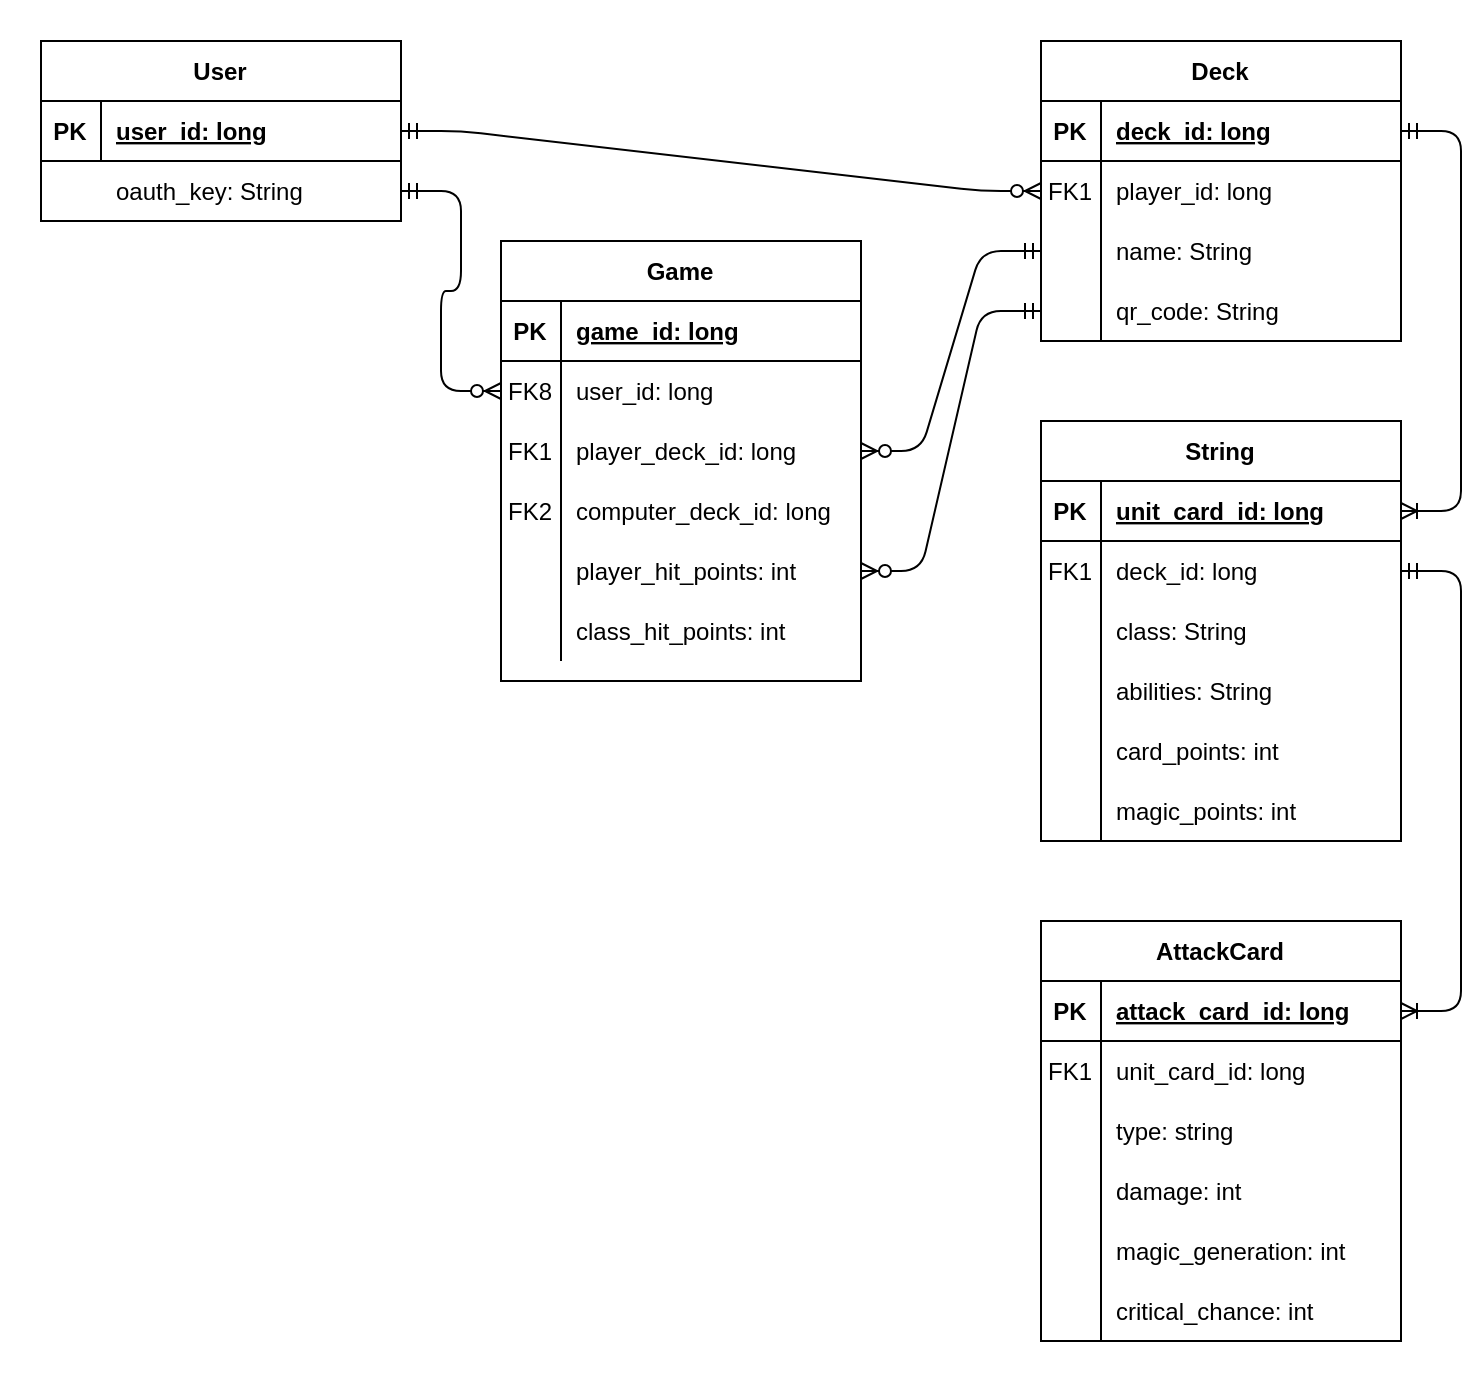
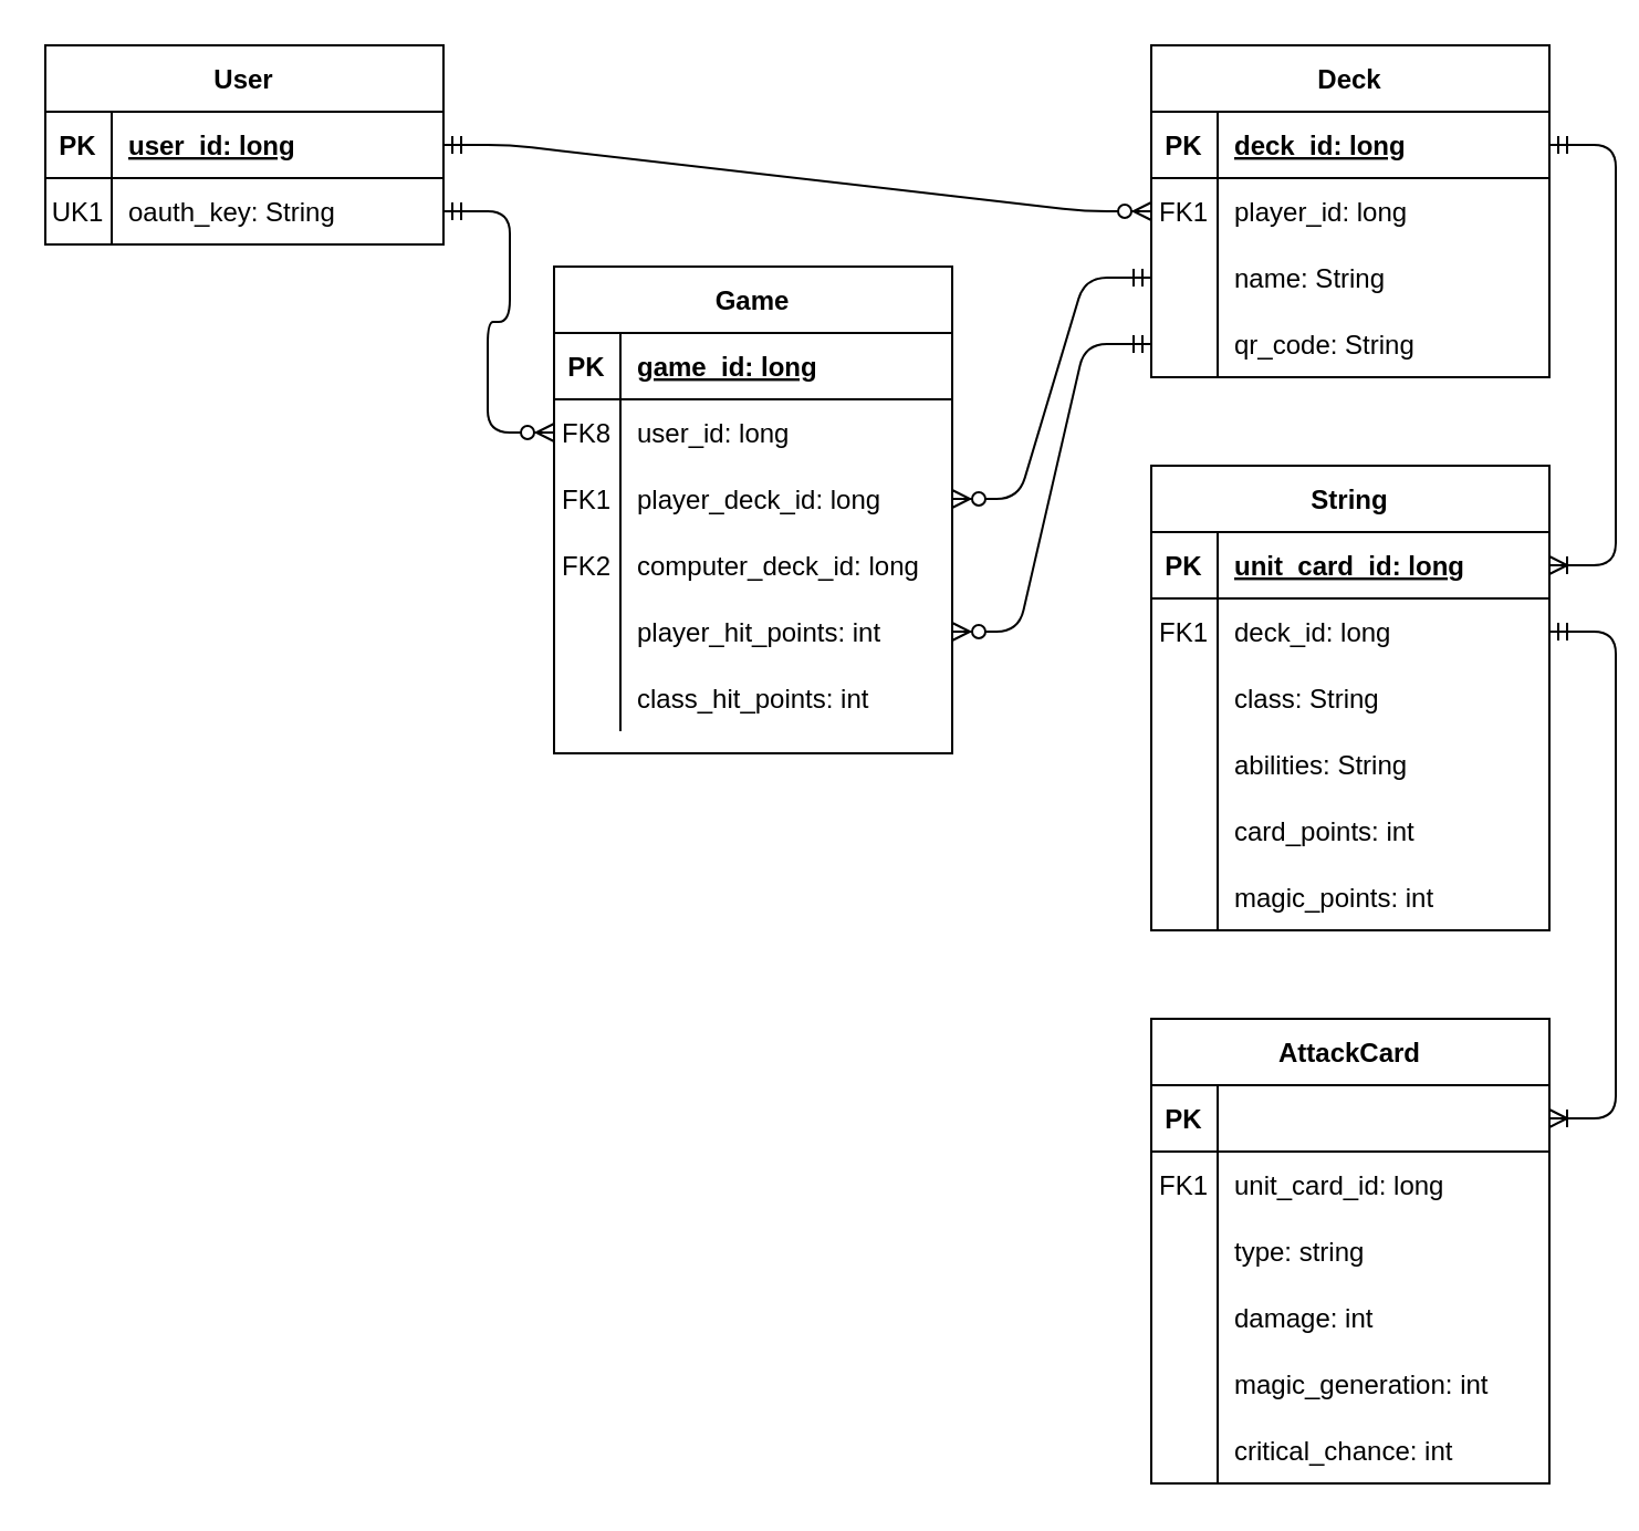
+ <mxCell id="82" value="UK1" style="shape=partialRectangle;connectable=0;fillColor=none;top=0;left=0;bottom=0;right=0;editable=1;overflow=hidden;" parent="81" vertex="1"><mxGeometry width="30" height="30" as="geometry" /></mxCell>
- <mxCell id="42" value="attack_card_id: long" style="shape=partialRectangle;connectable=0;fillColor=none;top=0;left=0;bottom=0;right=0;align=left;spacingLeft=6;fontStyle=5;overflow=hidden;" parent="40" vertex="1"><mxGeometry x="30" width="150" height="30" as="geometry" /></mxCell>
